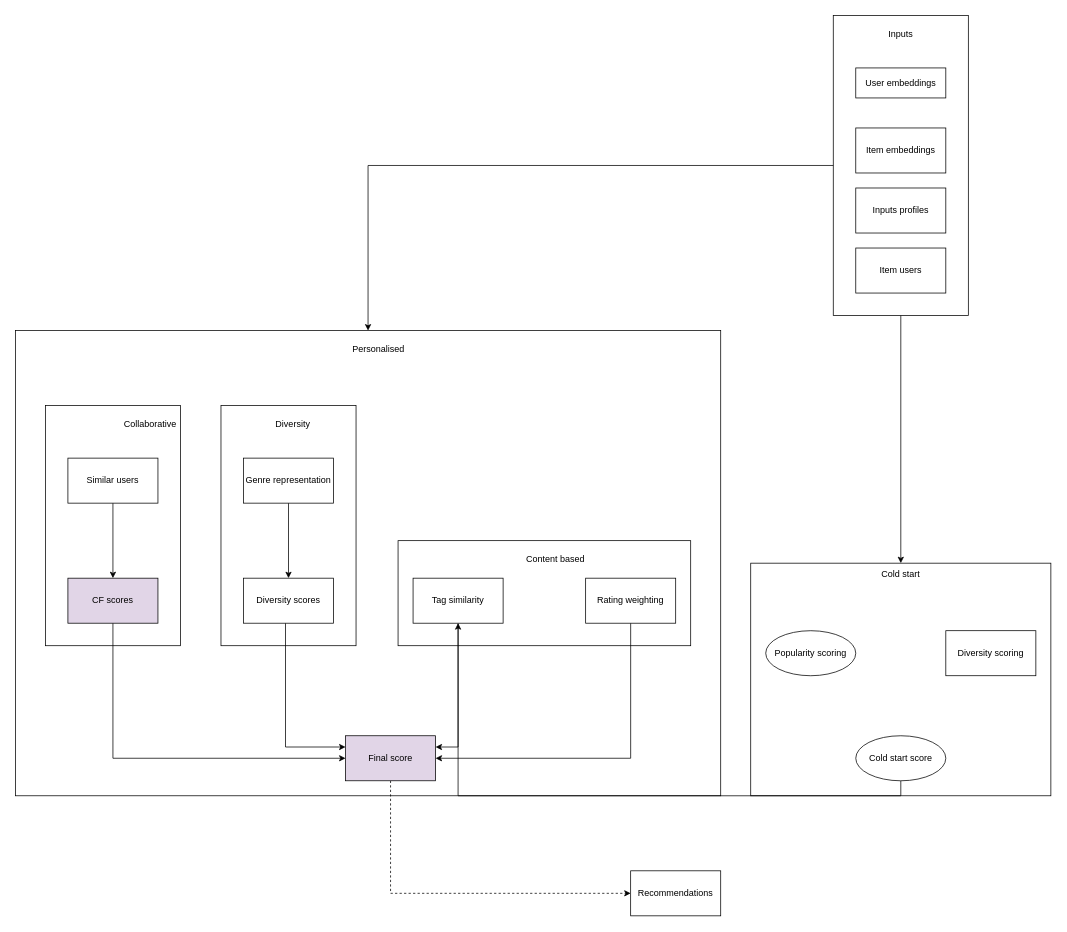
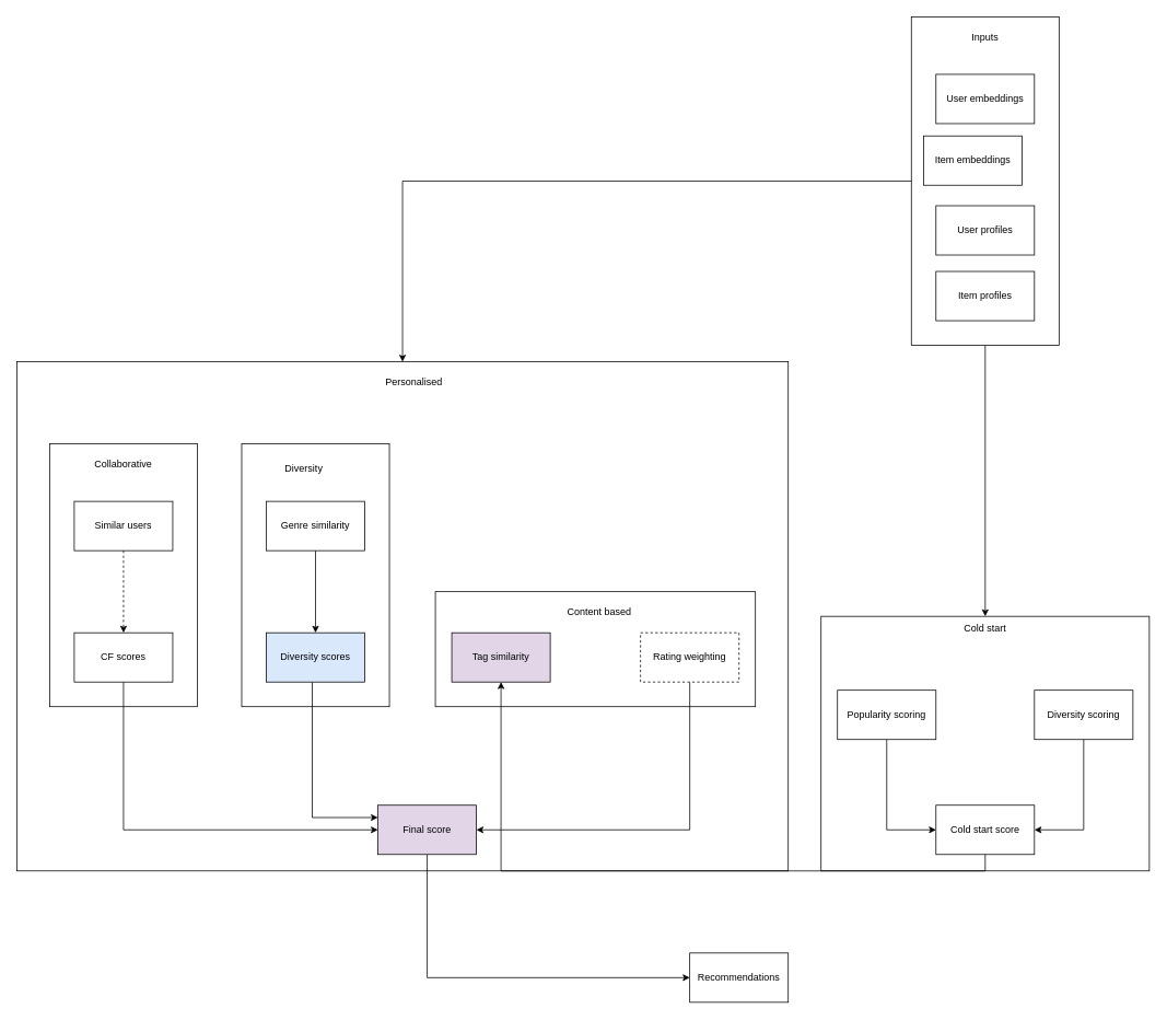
- <mxCell id="27" value="User embeddings" style="rounded=0;whiteSpace=wrap;html=1;" vertex="1" parent="1"><mxGeometry x="1140" y="90" width="120" height="40" as="geometry" /></mxCell>
+ <mxCell id="27" value="User embeddings" style="rounded=0;whiteSpace=wrap;html=1;" vertex="1" parent="1"><mxGeometry x="1140" y="90" width="120" height="60" as="geometry" /></mxCell>
- <mxCell id="28" value="Item embeddings" style="rounded=0;whiteSpace=wrap;html=1;" vertex="1" parent="1"><mxGeometry x="1140" y="170" width="120" height="60" as="geometry" /></mxCell>
+ <mxCell id="28" value="Item embeddings" style="rounded=0;whiteSpace=wrap;html=1;" vertex="1" parent="1"><mxGeometry x="1125" y="165" width="120" height="60" as="geometry" /></mxCell>
- <mxCell id="30" value="Inputs profiles" style="rounded=0;whiteSpace=wrap;html=1;" vertex="1" parent="1"><mxGeometry x="1140" y="250" width="120" height="60" as="geometry" /></mxCell>
+ <mxCell id="30" value="User profiles" style="rounded=0;whiteSpace=wrap;html=1;" vertex="1" parent="1"><mxGeometry x="1140" y="250" width="120" height="60" as="geometry" /></mxCell>
- <mxCell id="31" value="Item users" style="rounded=0;whiteSpace=wrap;html=1;" vertex="1" parent="1"><mxGeometry x="1140" y="330" width="120" height="60" as="geometry" /></mxCell>
+ <mxCell id="31" value="Item profiles" style="rounded=0;whiteSpace=wrap;html=1;" vertex="1" parent="1"><mxGeometry x="1140" y="330" width="120" height="60" as="geometry" /></mxCell>
- <mxCell id="17" value="Collaborative" style="text;html=1;align=center;verticalAlign=middle;whiteSpace=wrap;rounded=0;" vertex="1" parent="1"><mxGeometry x="170" y="550" width="60" height="30" as="geometry" /></mxCell>
+ <mxCell id="17" value="Collaborative" style="text;html=1;align=center;verticalAlign=middle;whiteSpace=wrap;rounded=0;" vertex="1" parent="1"><mxGeometry x="120" y="550" width="60" height="30" as="geometry" /></mxCell>
- <mxCell id="18" value="Diversity" style="text;html=1;align=center;verticalAlign=middle;whiteSpace=wrap;rounded=0;" vertex="1" parent="1"><mxGeometry x="360" y="550" width="60" height="30" as="geometry" /></mxCell>
+ <mxCell id="18" value="Diversity" style="text;html=1;align=center;verticalAlign=middle;whiteSpace=wrap;rounded=0;" vertex="1" parent="1"><mxGeometry x="340" y="555" width="60" height="30" as="geometry" /></mxCell>
- <mxCell id="5" value="Genre representation" style="rounded=0;whiteSpace=wrap;html=1;" vertex="1" parent="1"><mxGeometry x="324" y="610" width="120" height="60" as="geometry" /></mxCell>
+ <mxCell id="5" value="Genre similarity" style="rounded=0;whiteSpace=wrap;html=1;" vertex="1" parent="1"><mxGeometry x="324" y="610" width="120" height="60" as="geometry" /></mxCell>
- <mxCell id="2" style="edgeStyle=orthogonalEdgeStyle;rounded=0;orthogonalLoop=1;jettySize=auto;html=1;entryX=0.5;entryY=0;entryDx=0;entryDy=0;" edge="1" parent="1" source="3" target="7"><mxGeometry relative="1" as="geometry" /></mxCell>
+ <mxCell id="2" style="edgeStyle=orthogonalEdgeStyle;rounded=0;orthogonalLoop=1;jettySize=auto;html=1;entryX=0.5;entryY=0;entryDx=0;entryDy=0;dashed=1;" edge="1" parent="1" source="3" target="7"><mxGeometry relative="1" as="geometry" /></mxCell>
- <mxCell id="19" value="Content based" style="text;html=1;align=center;verticalAlign=middle;whiteSpace=wrap;rounded=0;" vertex="1" parent="1"><mxGeometry x="690" y="730" width="100" height="30" as="geometry" /></mxCell>
+ <mxCell id="19" value="Content based" style="text;html=1;align=center;verticalAlign=middle;whiteSpace=wrap;rounded=0;" vertex="1" parent="1"><mxGeometry x="680" y="730" width="100" height="30" as="geometry" /></mxCell>
- <mxCell id="7" value="CF scores" style="rounded=0;whiteSpace=wrap;html=1;fillColor=#e1d5e7;" vertex="1" parent="1"><mxGeometry x="90" y="770" width="120" height="60" as="geometry" /></mxCell>
+ <mxCell id="7" value="CF scores" style="rounded=0;whiteSpace=wrap;html=1;" vertex="1" parent="1"><mxGeometry x="90" y="770" width="120" height="60" as="geometry" /></mxCell>
- <mxCell id="9" value="Diversity scores" style="rounded=0;whiteSpace=wrap;html=1;" vertex="1" parent="1"><mxGeometry x="324" y="770" width="120" height="60" as="geometry" /></mxCell>
+ <mxCell id="9" value="Diversity scores" style="rounded=0;whiteSpace=wrap;html=1;fillColor=#dae8fc;" vertex="1" parent="1"><mxGeometry x="324" y="770" width="120" height="60" as="geometry" /></mxCell>
- <mxCell id="11" value="Tag similarity" style="rounded=0;whiteSpace=wrap;html=1;" vertex="1" parent="1"><mxGeometry x="550" y="770" width="120" height="60" as="geometry" /></mxCell>
+ <mxCell id="11" value="Tag similarity" style="rounded=0;whiteSpace=wrap;html=1;fillColor=#e1d5e7;" vertex="1" parent="1"><mxGeometry x="550" y="770" width="120" height="60" as="geometry" /></mxCell>
- <mxCell id="13" value="Rating weighting" style="rounded=0;whiteSpace=wrap;html=1;" vertex="1" parent="1"><mxGeometry x="780" y="770" width="120" height="60" as="geometry" /></mxCell>
+ <mxCell id="13" value="Rating weighting" style="rounded=0;whiteSpace=wrap;html=1;dashed=1;" vertex="1" parent="1"><mxGeometry x="780" y="770" width="120" height="60" as="geometry" /></mxCell>
- <mxCell id="21" value="Popularity scoring" style="ellipse;whiteSpace=wrap;html=1;" vertex="1" parent="1"><mxGeometry x="1020" y="840" width="120" height="60" as="geometry" /></mxCell>
+ <mxCell id="21" value="Popularity scoring" style="rounded=0;whiteSpace=wrap;html=1;" vertex="1" parent="1"><mxGeometry x="1020" y="840" width="120" height="60" as="geometry" /></mxCell>
+ <mxCell id="20" style="edgeStyle=orthogonalEdgeStyle;rounded=0;orthogonalLoop=1;jettySize=auto;html=1;entryX=0;entryY=0.5;entryDx=0;entryDy=0;" edge="1" parent="1" source="21" target="26"><mxGeometry relative="1" as="geometry" /></mxCell>
+ <mxCell id="22" style="edgeStyle=orthogonalEdgeStyle;rounded=0;orthogonalLoop=1;jettySize=auto;html=1;entryX=1;entryY=0.5;entryDx=0;entryDy=0;" edge="1" parent="1" source="23" target="26"><mxGeometry relative="1" as="geometry" /></mxCell>
- <mxCell id="10" style="edgeStyle=orthogonalEdgeStyle;rounded=0;orthogonalLoop=1;jettySize=auto;html=1;entryX=1;entryY=0.25;entryDx=0;entryDy=0;" edge="1" parent="1" source="11" target="15"><mxGeometry relative="1" as="geometry" /></mxCell>
- <mxCell id="26" value="Cold start score" style="ellipse;whiteSpace=wrap;html=1;" vertex="1" parent="1"><mxGeometry x="1140" y="980" width="120" height="60" as="geometry" /></mxCell>
+ <mxCell id="26" value="Cold start score" style="rounded=0;whiteSpace=wrap;html=1;" vertex="1" parent="1"><mxGeometry x="1140" y="980" width="120" height="60" as="geometry" /></mxCell>
- <mxCell id="14" style="edgeStyle=orthogonalEdgeStyle;rounded=0;orthogonalLoop=1;jettySize=auto;html=1;entryX=0;entryY=0.5;entryDx=0;entryDy=0;dashed=1;" edge="1" parent="1" source="15" target="35"><mxGeometry relative="1" as="geometry"><Array as="points"><mxPoint x="520" y="1190" /></Array></mxGeometry></mxCell>
+ <mxCell id="14" style="edgeStyle=orthogonalEdgeStyle;rounded=0;orthogonalLoop=1;jettySize=auto;html=1;entryX=0;entryY=0.5;entryDx=0;entryDy=0;" edge="1" parent="1" source="15" target="35"><mxGeometry relative="1" as="geometry"><Array as="points"><mxPoint x="520" y="1190" /></Array></mxGeometry></mxCell>
